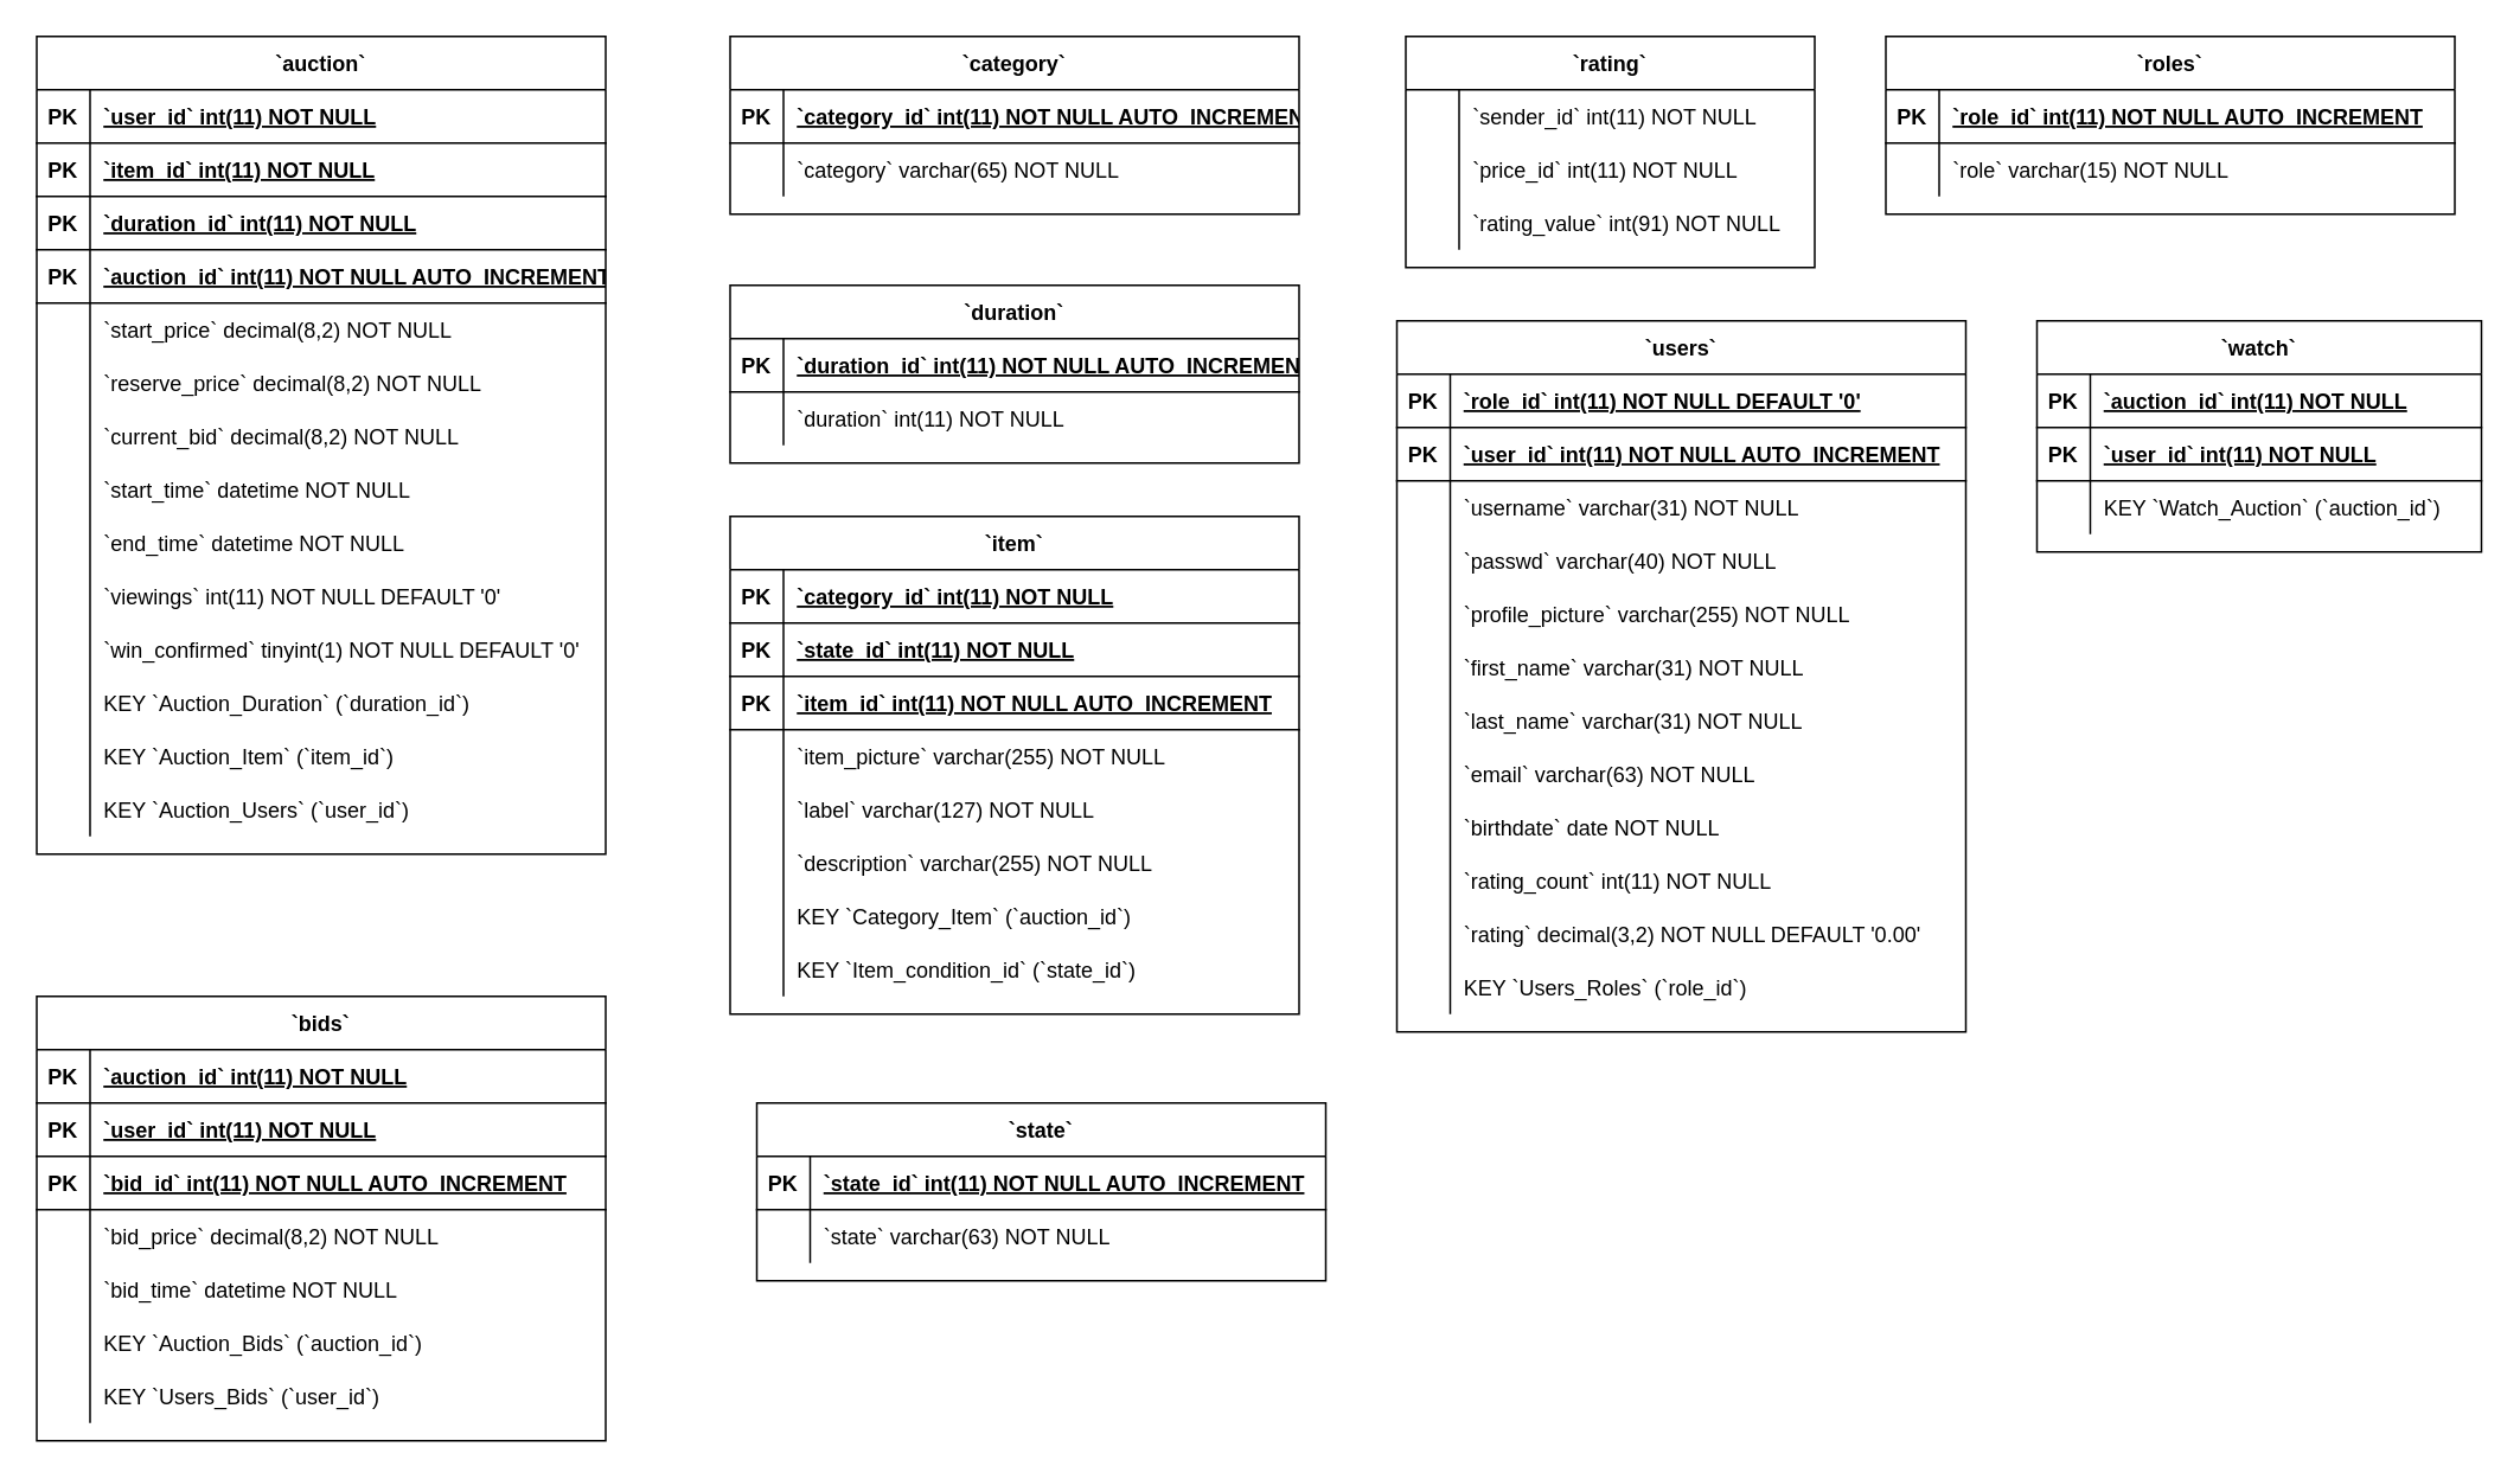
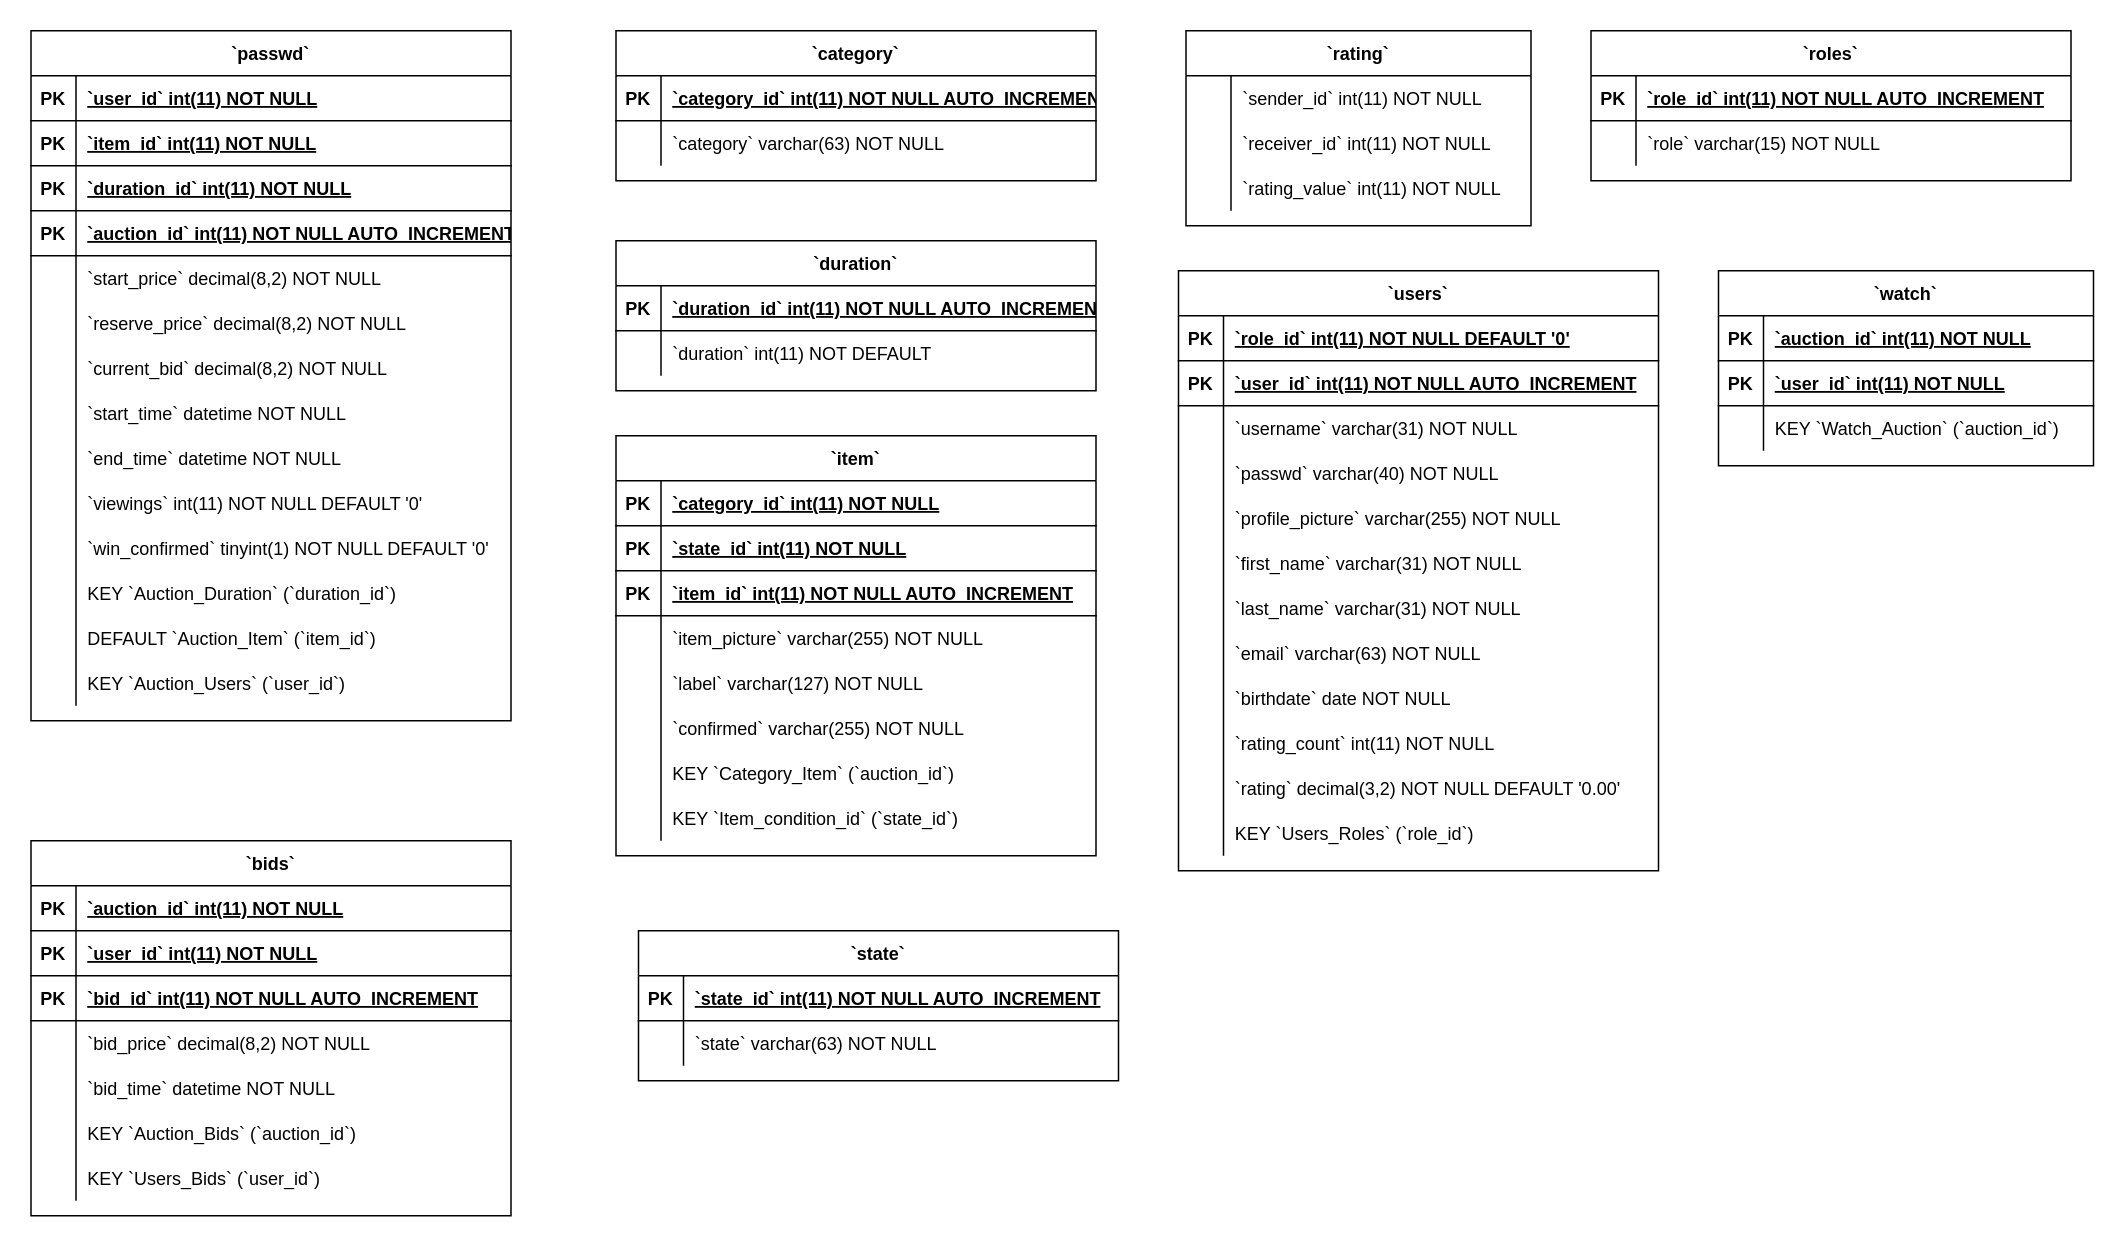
- <mxCell id="2" value="`auction`" style="shape=table;startSize=30;container=1;collapsible=1;childLayout=tableLayout;fixedRows=1;rowLines=0;fontStyle=1;align=center;resizeLast=1;" vertex="1" parent="1"><mxGeometry x="20" y="20" width="320" height="460" as="geometry" /></mxCell>
+ <mxCell id="2" value="`passwd`" style="shape=table;startSize=30;container=1;collapsible=1;childLayout=tableLayout;fixedRows=1;rowLines=0;fontStyle=1;align=center;resizeLast=1;" vertex="1" parent="1"><mxGeometry x="20" y="20" width="320" height="460" as="geometry" /></mxCell>
- <mxCell id="73" value="`category` varchar(65) NOT NULL" style="shape=partialRectangle;overflow=hidden;connectable=0;fillColor=none;align=left;top=0;left=0;bottom=0;right=0;spacingLeft=6;" vertex="1" parent="71"><mxGeometry x="30" width="290" height="30" as="geometry"><mxRectangle width="290" height="30" as="alternateBounds" /></mxGeometry></mxCell>
+ <mxCell id="73" value="`category` varchar(63) NOT NULL" style="shape=partialRectangle;overflow=hidden;connectable=0;fillColor=none;align=left;top=0;left=0;bottom=0;right=0;spacingLeft=6;" vertex="1" parent="71"><mxGeometry x="30" width="290" height="30" as="geometry"><mxRectangle width="290" height="30" as="alternateBounds" /></mxGeometry></mxCell>
- <mxCell id="112" value="`price_id` int(11) NOT NULL" style="shape=partialRectangle;overflow=hidden;connectable=0;fillColor=none;align=left;top=0;left=0;bottom=0;right=0;spacingLeft=6;" vertex="1" parent="110"><mxGeometry x="30" width="200" height="30" as="geometry"><mxRectangle width="200" height="30" as="alternateBounds" /></mxGeometry></mxCell>
+ <mxCell id="112" value="`receiver_id` int(11) NOT NULL" style="shape=partialRectangle;overflow=hidden;connectable=0;fillColor=none;align=left;top=0;left=0;bottom=0;right=0;spacingLeft=6;" vertex="1" parent="110"><mxGeometry x="30" width="200" height="30" as="geometry"><mxRectangle width="200" height="30" as="alternateBounds" /></mxGeometry></mxCell>
- <mxCell id="115" value="`rating_value` int(91) NOT NULL" style="shape=partialRectangle;overflow=hidden;connectable=0;fillColor=none;align=left;top=0;left=0;bottom=0;right=0;spacingLeft=6;" vertex="1" parent="113"><mxGeometry x="30" width="200" height="30" as="geometry"><mxRectangle width="200" height="30" as="alternateBounds" /></mxGeometry></mxCell>
+ <mxCell id="115" value="`rating_value` int(11) NOT NULL" style="shape=partialRectangle;overflow=hidden;connectable=0;fillColor=none;align=left;top=0;left=0;bottom=0;right=0;spacingLeft=6;" vertex="1" parent="113"><mxGeometry x="30" width="200" height="30" as="geometry"><mxRectangle width="200" height="30" as="alternateBounds" /></mxGeometry></mxCell>
- <mxCell id="80" value="`duration` int(11) NOT NULL" style="shape=partialRectangle;overflow=hidden;connectable=0;fillColor=none;align=left;top=0;left=0;bottom=0;right=0;spacingLeft=6;" vertex="1" parent="78"><mxGeometry x="30" width="290" height="30" as="geometry"><mxRectangle width="290" height="30" as="alternateBounds" /></mxGeometry></mxCell>
+ <mxCell id="80" value="`duration` int(11) NOT DEFAULT" style="shape=partialRectangle;overflow=hidden;connectable=0;fillColor=none;align=left;top=0;left=0;bottom=0;right=0;spacingLeft=6;" vertex="1" parent="78"><mxGeometry x="30" width="290" height="30" as="geometry"><mxRectangle width="290" height="30" as="alternateBounds" /></mxGeometry></mxCell>
- <mxCell id="41" value="KEY `Auction_Item` (`item_id`)" style="shape=partialRectangle;overflow=hidden;connectable=0;fillColor=none;align=left;top=0;left=0;bottom=0;right=0;spacingLeft=6;" vertex="1" parent="39"><mxGeometry x="30" width="290" height="30" as="geometry"><mxRectangle width="290" height="30" as="alternateBounds" /></mxGeometry></mxCell>
+ <mxCell id="41" value="DEFAULT `Auction_Item` (`item_id`)" style="shape=partialRectangle;overflow=hidden;connectable=0;fillColor=none;align=left;top=0;left=0;bottom=0;right=0;spacingLeft=6;" vertex="1" parent="39"><mxGeometry x="30" width="290" height="30" as="geometry"><mxRectangle width="290" height="30" as="alternateBounds" /></mxGeometry></mxCell>
- <mxCell id="99" value="`description` varchar(255) NOT NULL" style="shape=partialRectangle;overflow=hidden;connectable=0;fillColor=none;align=left;top=0;left=0;bottom=0;right=0;spacingLeft=6;" vertex="1" parent="97"><mxGeometry x="30" width="290" height="30" as="geometry"><mxRectangle width="290" height="30" as="alternateBounds" /></mxGeometry></mxCell>
+ <mxCell id="99" value="`confirmed` varchar(255) NOT NULL" style="shape=partialRectangle;overflow=hidden;connectable=0;fillColor=none;align=left;top=0;left=0;bottom=0;right=0;spacingLeft=6;" vertex="1" parent="97"><mxGeometry x="30" width="290" height="30" as="geometry"><mxRectangle width="290" height="30" as="alternateBounds" /></mxGeometry></mxCell>
